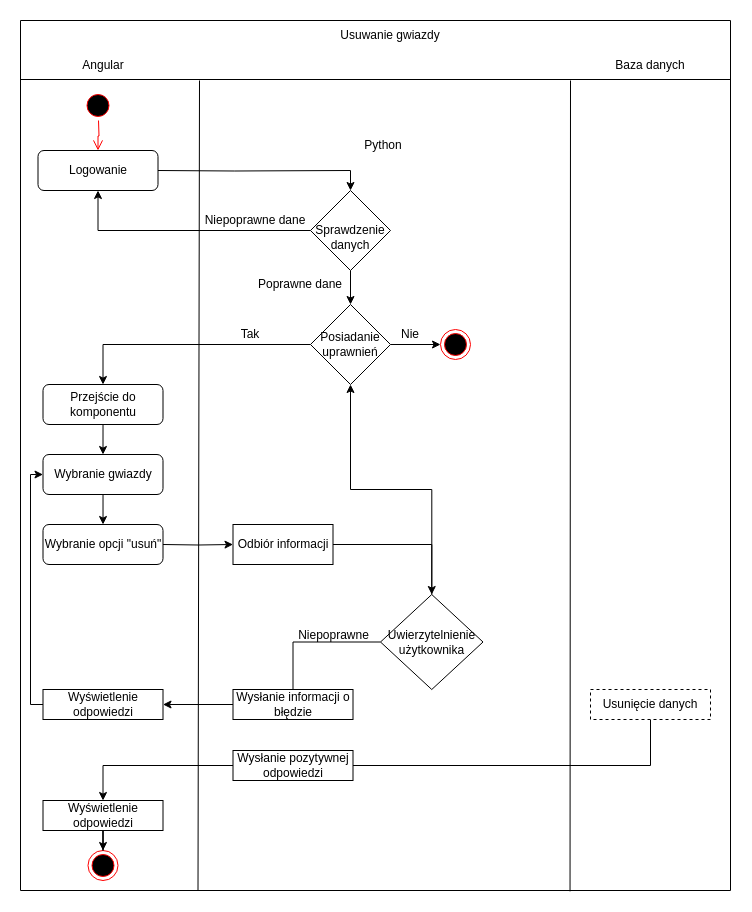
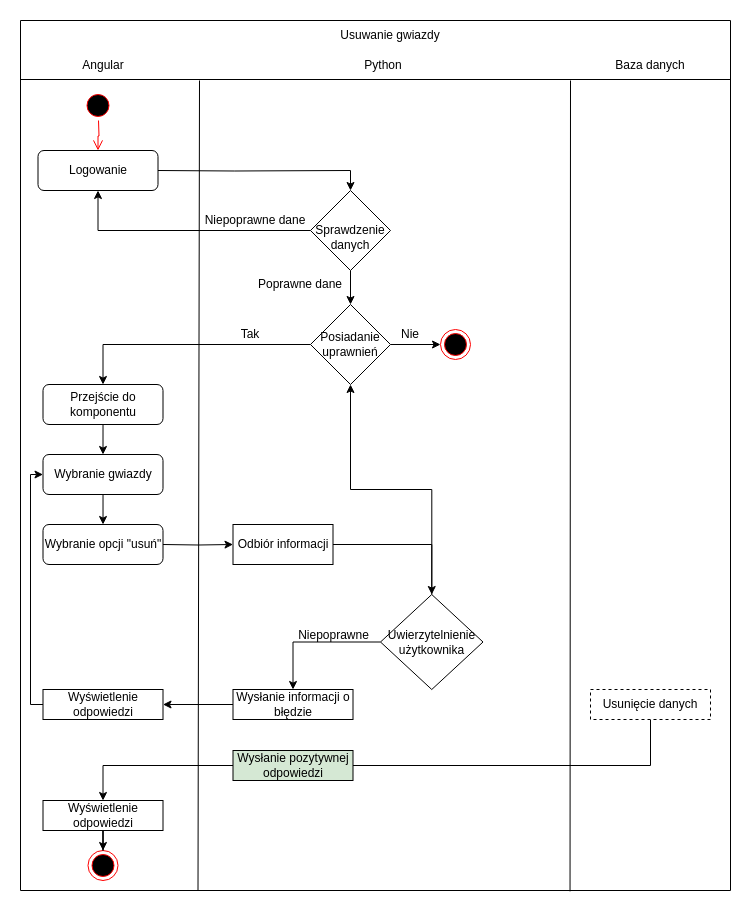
- <mxCell id="6" value="Python" style="text;html=1;strokeColor=none;fillColor=none;align=center;verticalAlign=middle;whiteSpace=wrap;rounded=0;" parent="2" vertex="1"><mxGeometry x="332.5" y="110" width="60" height="30" as="geometry" /></mxCell>
+ <mxCell id="6" value="Python" style="text;html=1;strokeColor=none;fillColor=none;align=center;verticalAlign=middle;whiteSpace=wrap;rounded=0;" parent="2" vertex="1"><mxGeometry x="332.5" y="30" width="60" height="30" as="geometry" /></mxCell>
- <mxCell id="27" style="edgeStyle=orthogonalEdgeStyle;rounded=0;orthogonalLoop=1;jettySize=auto;html=1;entryX=0.5;entryY=0;entryDx=0;entryDy=0;endArrow=none;" parent="2" source="29" target="38" edge="1"><mxGeometry relative="1" as="geometry" /></mxCell>
+ <mxCell id="27" style="edgeStyle=orthogonalEdgeStyle;rounded=0;orthogonalLoop=1;jettySize=auto;html=1;entryX=0.5;entryY=0;entryDx=0;entryDy=0;" parent="2" source="29" target="38" edge="1"><mxGeometry relative="1" as="geometry" /></mxCell>
- <mxCell id="33" value="Wysłanie pozytywnej odpowiedzi" style="rounded=0;whiteSpace=wrap;html=1;" parent="2" vertex="1"><mxGeometry x="212.5" y="730" width="120" height="30" as="geometry" /></mxCell>
+ <mxCell id="33" value="Wysłanie pozytywnej odpowiedzi" style="rounded=0;whiteSpace=wrap;html=1;fillColor=#d5e8d4;" parent="2" vertex="1"><mxGeometry x="212.5" y="730" width="120" height="30" as="geometry" /></mxCell>
